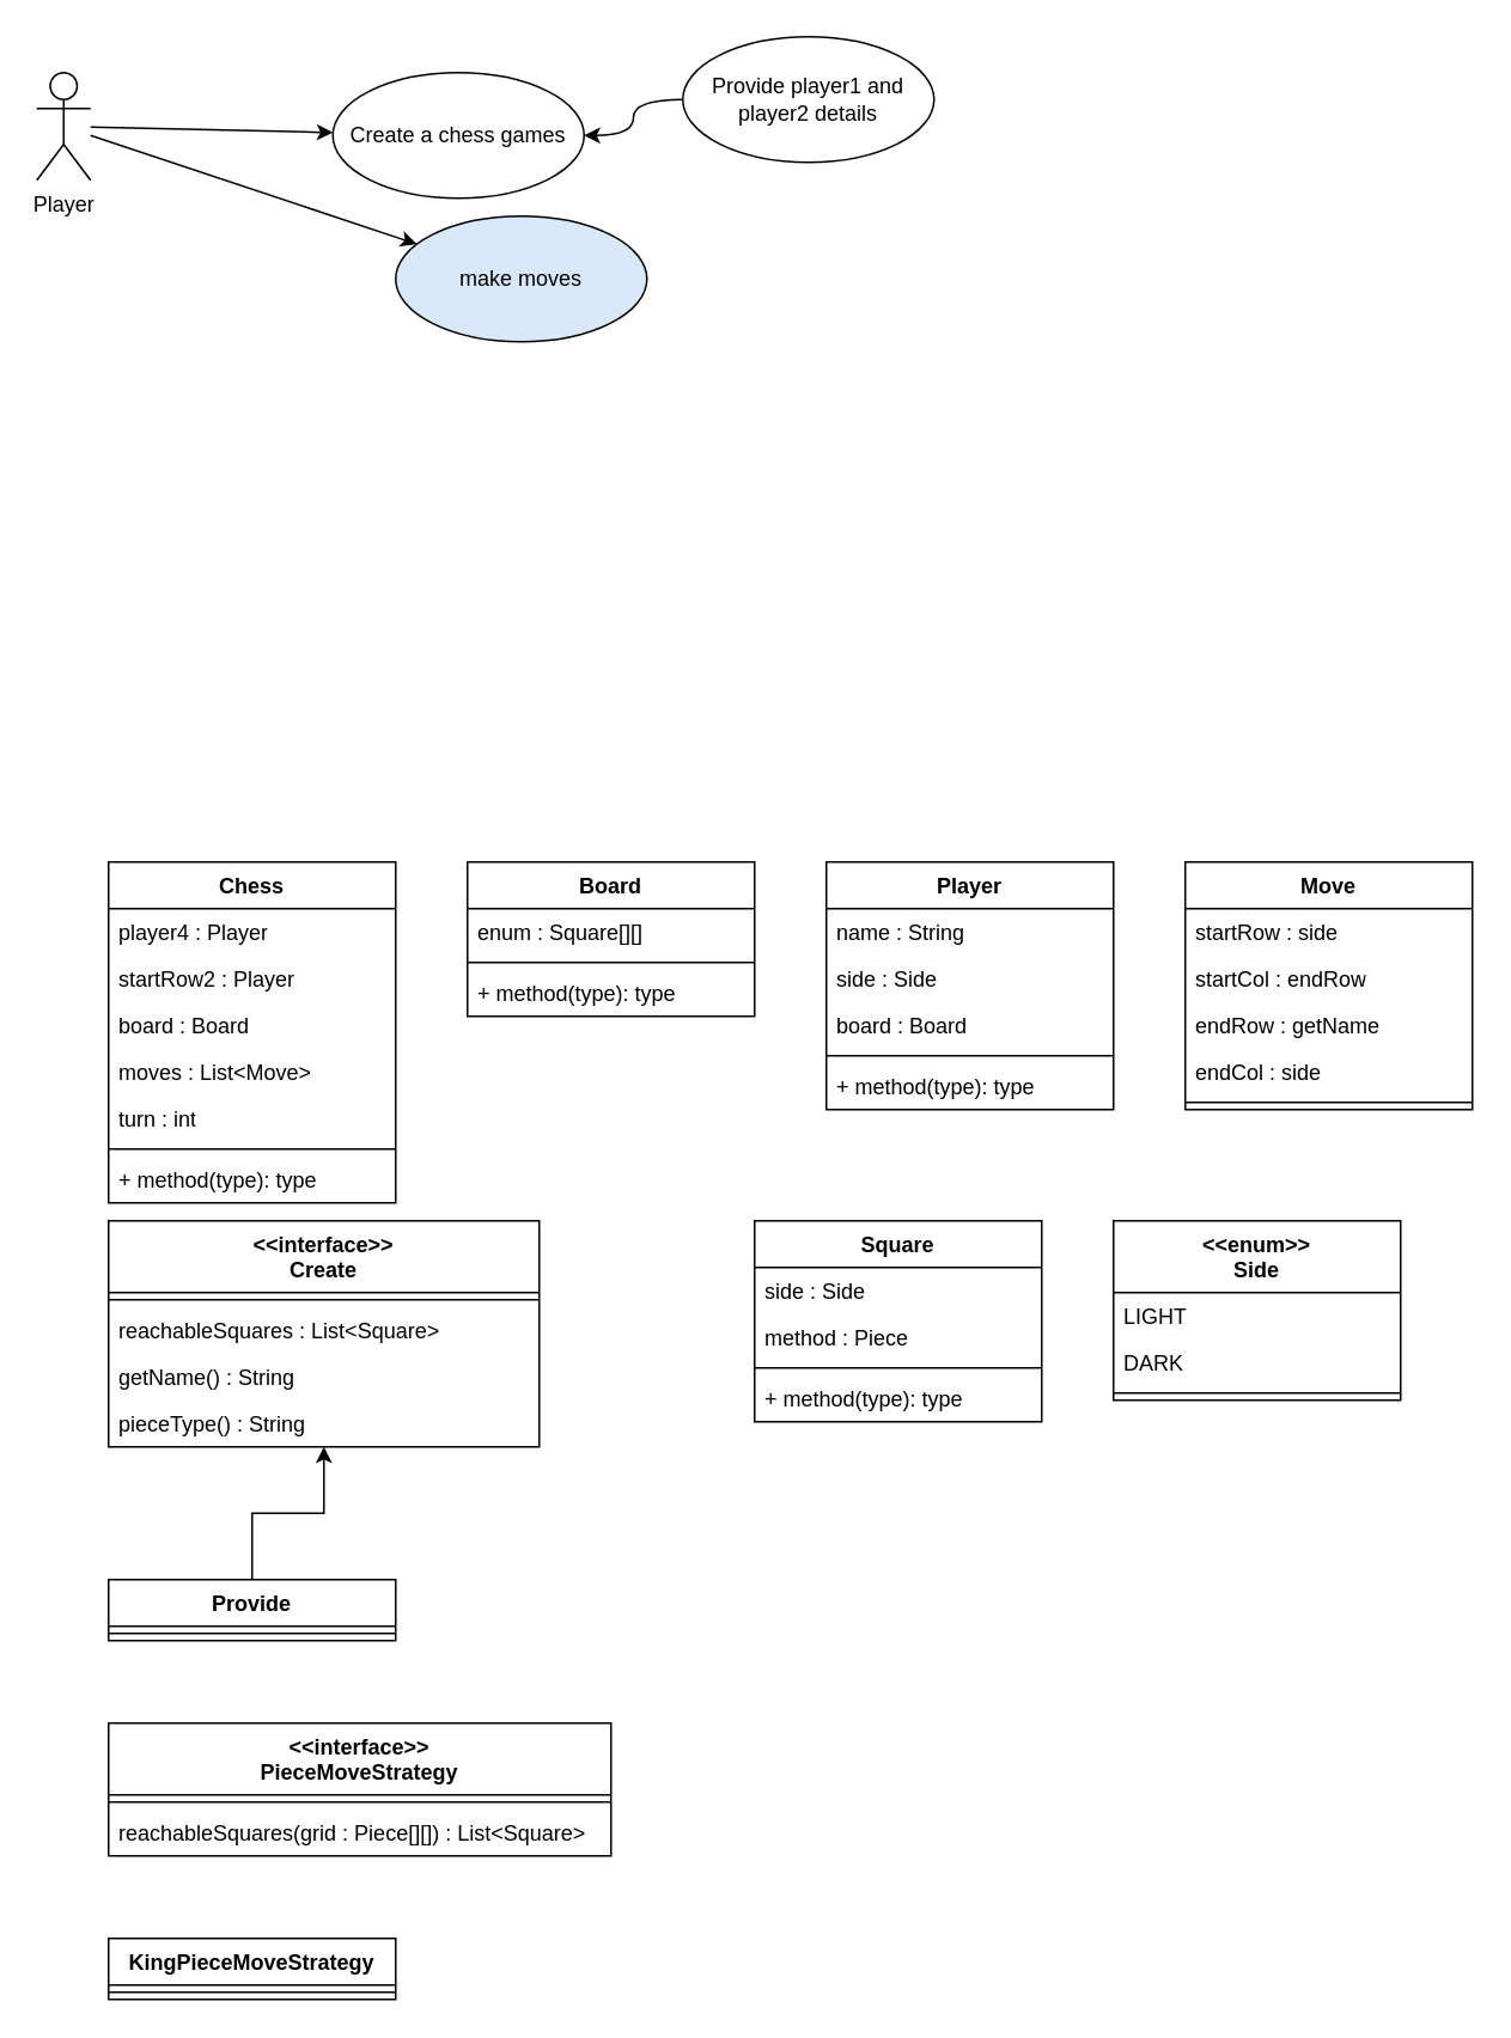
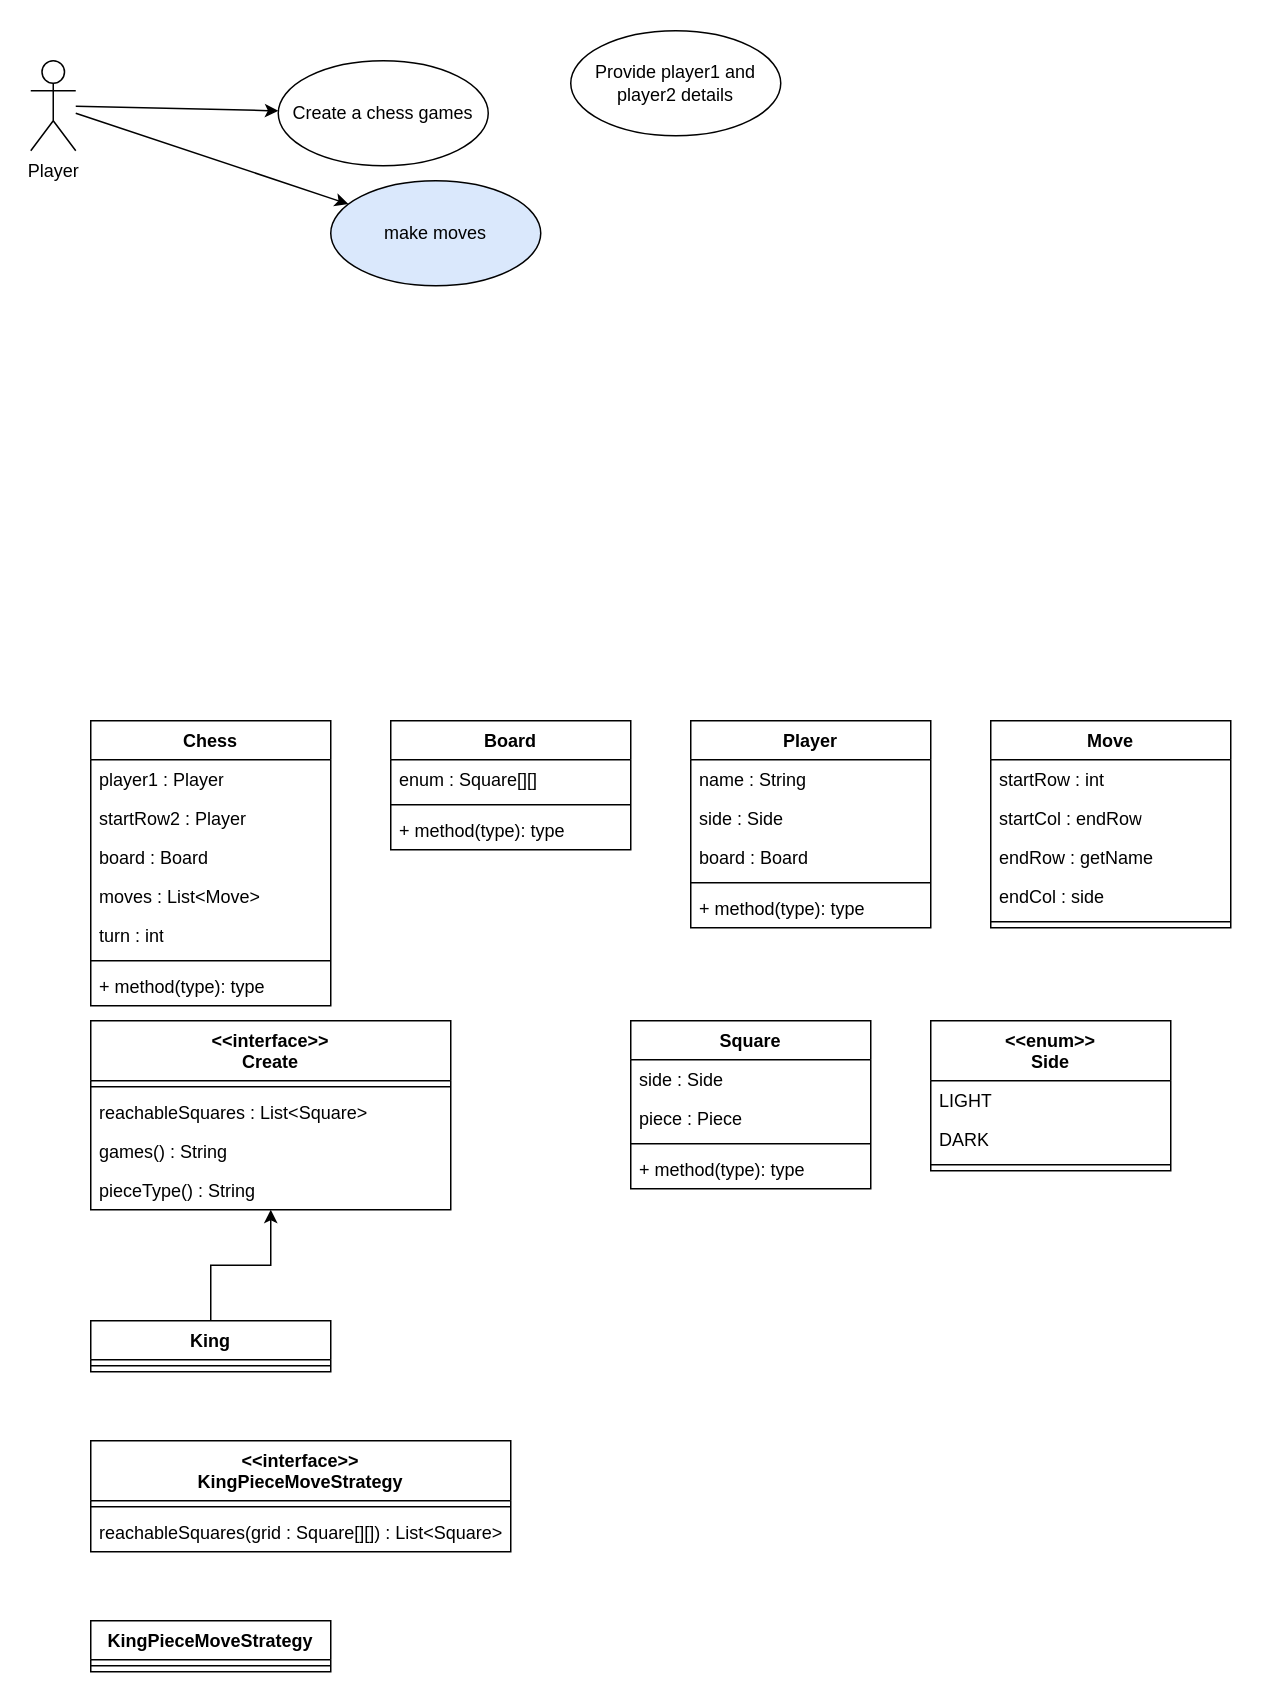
- <mxCell id="49" style="edgeStyle=orthogonalEdgeStyle;rounded=0;orthogonalLoop=1;jettySize=auto;html=1;curved=1;" edge="1" parent="1" source="50" target="48"><mxGeometry relative="1" as="geometry"><mxPoint x="400" y="75" as="targetPoint" /></mxGeometry></mxCell>
- <mxCell id="3" value="player4 : Player" style="text;strokeColor=none;fillColor=none;align=left;verticalAlign=top;spacingLeft=4;spacingRight=4;overflow=hidden;rotatable=0;points=[[0,0.5],[1,0.5]];portConstraint=eastwest;whiteSpace=wrap;html=1;" vertex="1" parent="2"><mxGeometry y="26" width="160" height="26" as="geometry" /></mxCell>
+ <mxCell id="3" value="player1 : Player" style="text;strokeColor=none;fillColor=none;align=left;verticalAlign=top;spacingLeft=4;spacingRight=4;overflow=hidden;rotatable=0;points=[[0,0.5],[1,0.5]];portConstraint=eastwest;whiteSpace=wrap;html=1;" vertex="1" parent="2"><mxGeometry y="26" width="160" height="26" as="geometry" /></mxCell>
- <mxCell id="43" value="startRow : side" style="text;strokeColor=none;fillColor=none;align=left;verticalAlign=top;spacingLeft=4;spacingRight=4;overflow=hidden;rotatable=0;points=[[0,0.5],[1,0.5]];portConstraint=eastwest;whiteSpace=wrap;html=1;" vertex="1" parent="42"><mxGeometry y="26" width="160" height="26" as="geometry" /></mxCell>
+ <mxCell id="43" value="startRow : int" style="text;strokeColor=none;fillColor=none;align=left;verticalAlign=top;spacingLeft=4;spacingRight=4;overflow=hidden;rotatable=0;points=[[0,0.5],[1,0.5]];portConstraint=eastwest;whiteSpace=wrap;html=1;" vertex="1" parent="42"><mxGeometry y="26" width="160" height="26" as="geometry" /></mxCell>
- <mxCell id="21" value="method : Piece" style="text;strokeColor=none;fillColor=none;align=left;verticalAlign=top;spacingLeft=4;spacingRight=4;overflow=hidden;rotatable=0;points=[[0,0.5],[1,0.5]];portConstraint=eastwest;whiteSpace=wrap;html=1;" vertex="1" parent="19"><mxGeometry y="52" width="160" height="26" as="geometry" /></mxCell>
+ <mxCell id="21" value="piece : Piece" style="text;strokeColor=none;fillColor=none;align=left;verticalAlign=top;spacingLeft=4;spacingRight=4;overflow=hidden;rotatable=0;points=[[0,0.5],[1,0.5]];portConstraint=eastwest;whiteSpace=wrap;html=1;" vertex="1" parent="19"><mxGeometry y="52" width="160" height="26" as="geometry" /></mxCell>
- <mxCell id="17" value="getName() : String" style="text;strokeColor=none;fillColor=none;align=left;verticalAlign=top;spacingLeft=4;spacingRight=4;overflow=hidden;rotatable=0;points=[[0,0.5],[1,0.5]];portConstraint=eastwest;whiteSpace=wrap;html=1;" vertex="1" parent="14"><mxGeometry y="74" width="240" height="26" as="geometry" /></mxCell>
+ <mxCell id="17" value="games() : String" style="text;strokeColor=none;fillColor=none;align=left;verticalAlign=top;spacingLeft=4;spacingRight=4;overflow=hidden;rotatable=0;points=[[0,0.5],[1,0.5]];portConstraint=eastwest;whiteSpace=wrap;html=1;" vertex="1" parent="14"><mxGeometry y="74" width="240" height="26" as="geometry" /></mxCell>
- <mxCell id="32" value="Provide" style="swimlane;fontStyle=1;align=center;verticalAlign=top;childLayout=stackLayout;horizontal=1;startSize=26;horizontalStack=0;resizeParent=1;resizeParentMax=0;resizeLast=0;collapsible=1;marginBottom=0;whiteSpace=wrap;html=1;" vertex="1" parent="1"><mxGeometry x="60" y="880" width="160" height="34" as="geometry" /></mxCell>
+ <mxCell id="32" value="King" style="swimlane;fontStyle=1;align=center;verticalAlign=top;childLayout=stackLayout;horizontal=1;startSize=26;horizontalStack=0;resizeParent=1;resizeParentMax=0;resizeLast=0;collapsible=1;marginBottom=0;whiteSpace=wrap;html=1;" vertex="1" parent="1"><mxGeometry x="60" y="880" width="160" height="34" as="geometry" /></mxCell>
- <mxCell id="28" value="&amp;lt;&amp;lt;interface&amp;gt;&amp;gt;&lt;br&gt;PieceMoveStrategy" style="swimlane;fontStyle=1;align=center;verticalAlign=top;childLayout=stackLayout;horizontal=1;startSize=40;horizontalStack=0;resizeParent=1;resizeParentMax=0;resizeLast=0;collapsible=1;marginBottom=0;whiteSpace=wrap;html=1;" vertex="1" parent="1"><mxGeometry x="60" y="960" width="280" height="74" as="geometry" /></mxCell>
+ <mxCell id="28" value="&amp;lt;&amp;lt;interface&amp;gt;&amp;gt;&lt;br&gt;KingPieceMoveStrategy" style="swimlane;fontStyle=1;align=center;verticalAlign=top;childLayout=stackLayout;horizontal=1;startSize=40;horizontalStack=0;resizeParent=1;resizeParentMax=0;resizeLast=0;collapsible=1;marginBottom=0;whiteSpace=wrap;html=1;" vertex="1" parent="1"><mxGeometry x="60" y="960" width="280" height="74" as="geometry" /></mxCell>
- <mxCell id="30" value="reachableSquares(grid : Piece[][]) : List&amp;lt;Square&amp;gt;" style="text;strokeColor=none;fillColor=none;align=left;verticalAlign=top;spacingLeft=4;spacingRight=4;overflow=hidden;rotatable=0;points=[[0,0.5],[1,0.5]];portConstraint=eastwest;whiteSpace=wrap;html=1;" vertex="1" parent="28"><mxGeometry y="48" width="280" height="26" as="geometry" /></mxCell>
+ <mxCell id="30" value="reachableSquares(grid : Square[][]) : List&amp;lt;Square&amp;gt;" style="text;strokeColor=none;fillColor=none;align=left;verticalAlign=top;spacingLeft=4;spacingRight=4;overflow=hidden;rotatable=0;points=[[0,0.5],[1,0.5]];portConstraint=eastwest;whiteSpace=wrap;html=1;" vertex="1" parent="28"><mxGeometry y="48" width="280" height="26" as="geometry" /></mxCell>
